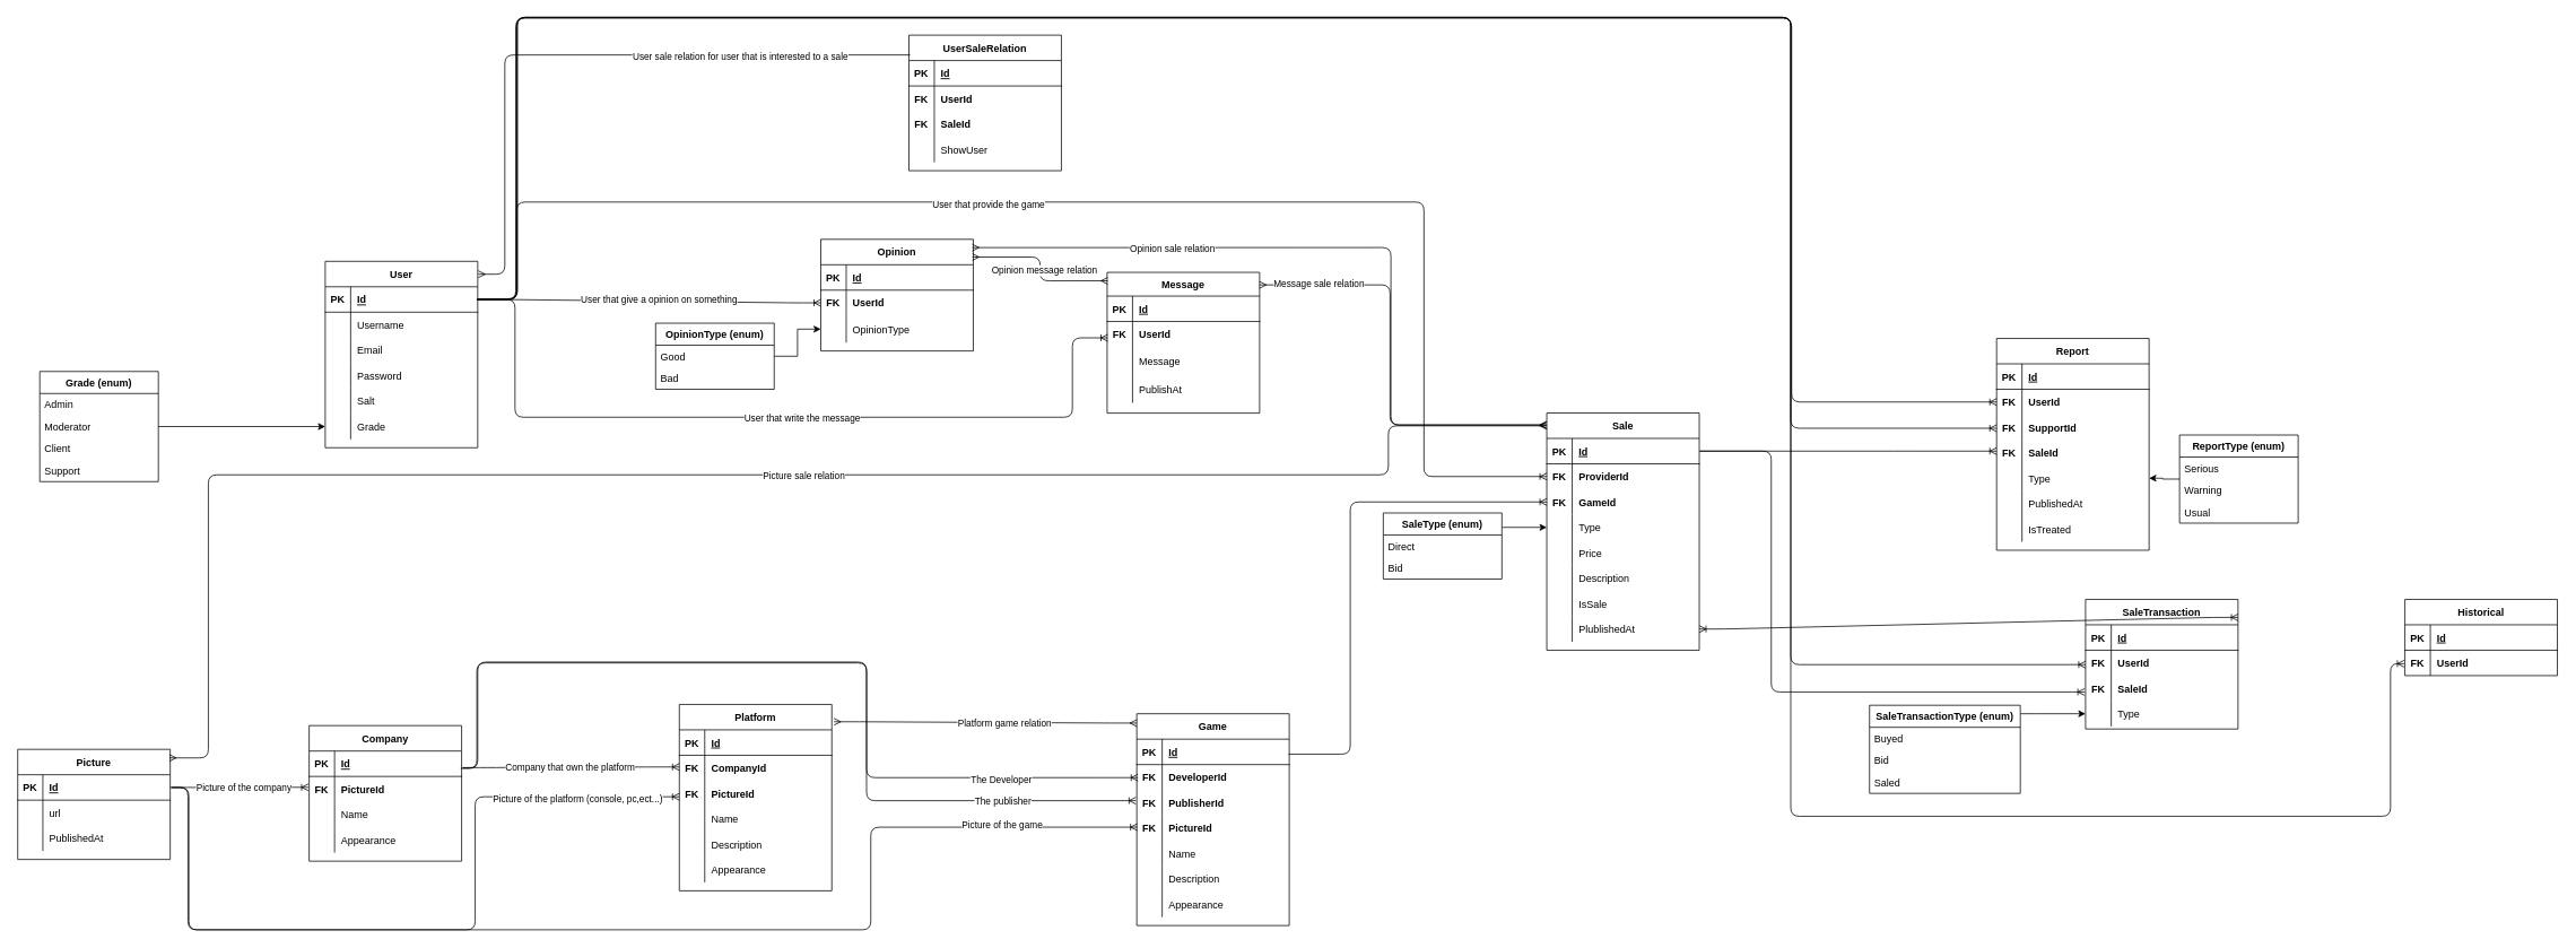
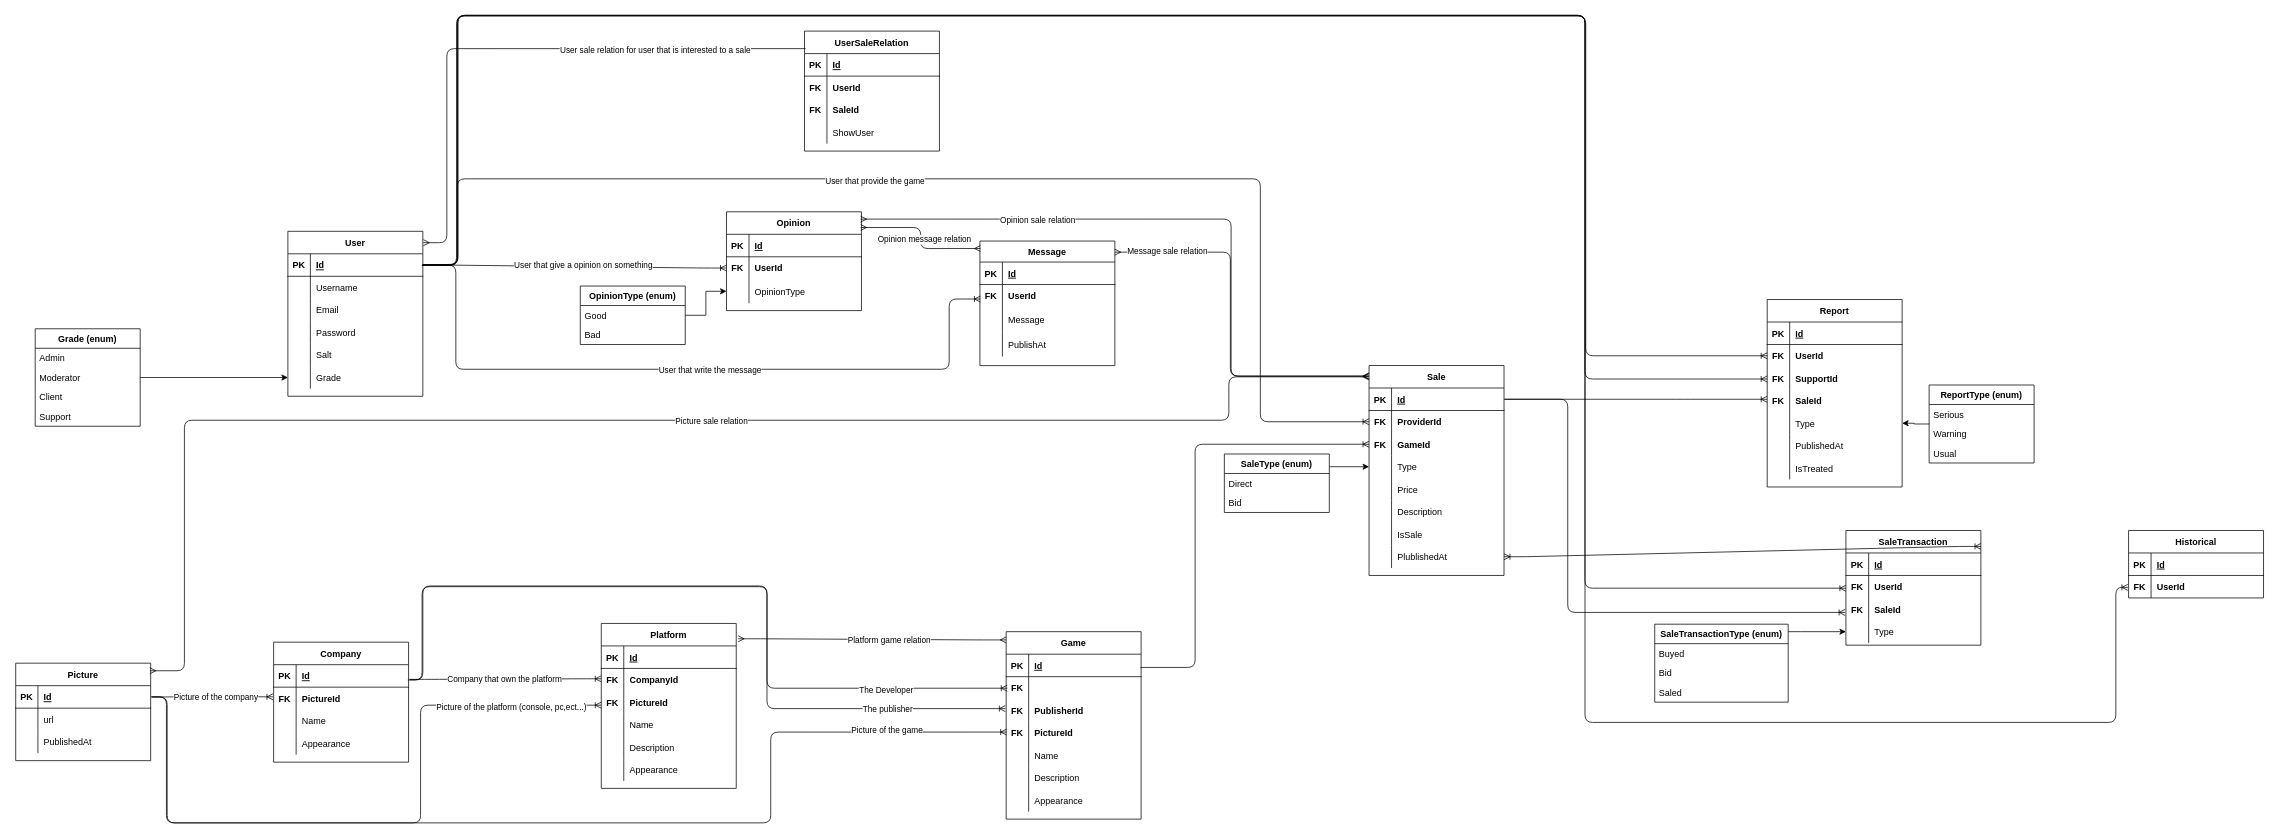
- <mxCell id="112" value="DeveloperId" style="shape=partialRectangle;connectable=0;fillColor=none;top=0;left=0;bottom=0;right=0;align=left;spacingLeft=6;overflow=hidden;fontStyle=1" parent="110" vertex="1"><mxGeometry x="30" width="150" height="30" as="geometry" /></mxCell>
